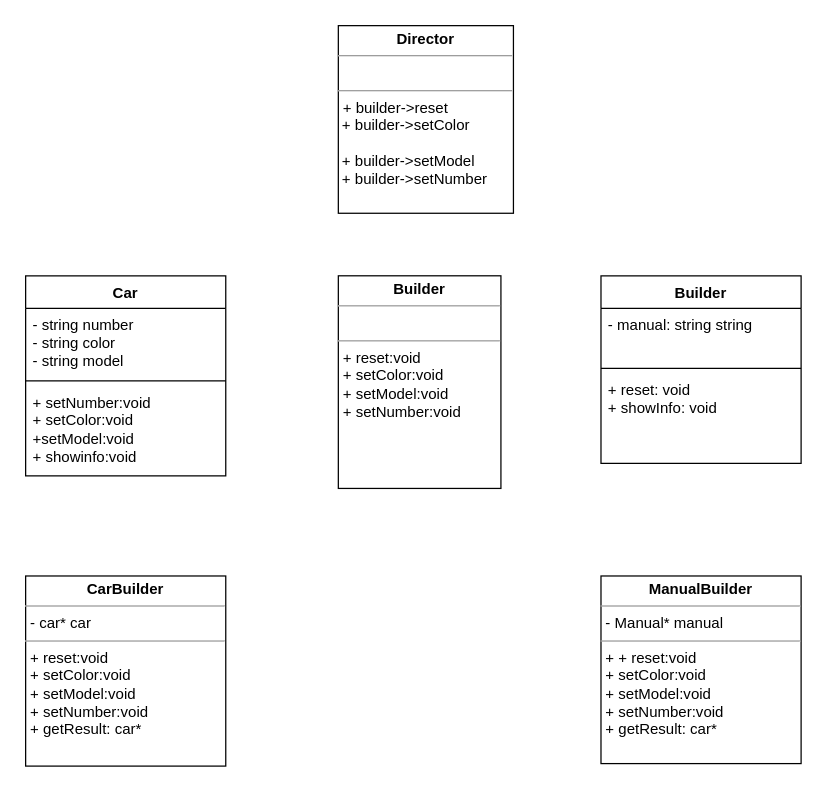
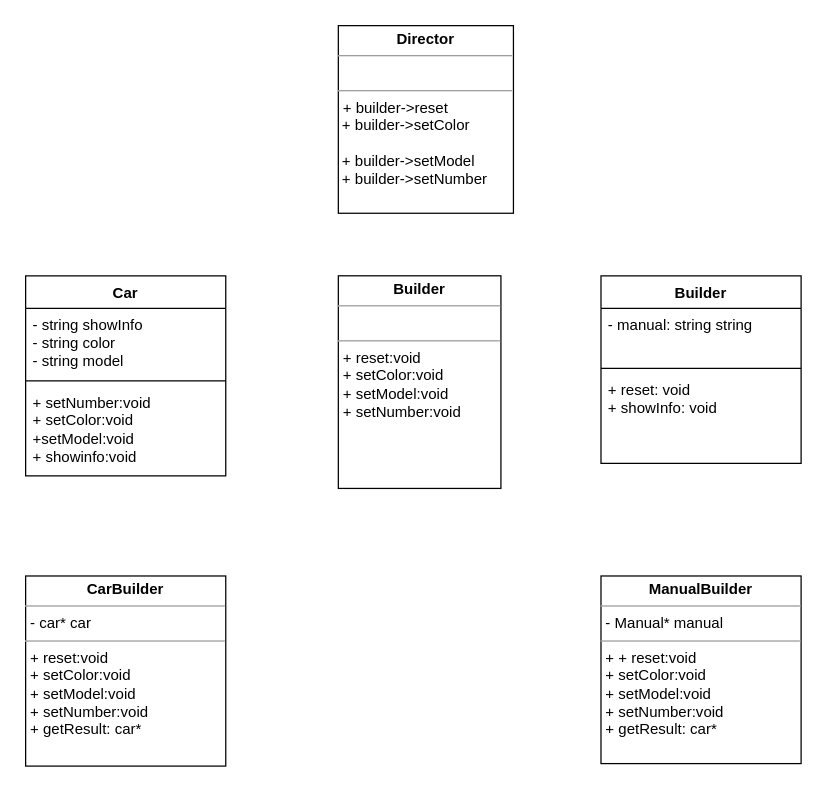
- <mxCell id="3" value="- string number&lt;br&gt;- string color&lt;br&gt;- string model" style="text;strokeColor=none;fillColor=none;align=left;verticalAlign=top;spacingLeft=4;spacingRight=4;overflow=hidden;rotatable=0;points=[[0,0.5],[1,0.5]];portConstraint=eastwest;whiteSpace=wrap;html=1;" vertex="1" parent="2"><mxGeometry y="26" width="160" height="54" as="geometry" /></mxCell>
+ <mxCell id="3" value="- string showInfo&lt;br&gt;- string color&lt;br&gt;- string model" style="text;strokeColor=none;fillColor=none;align=left;verticalAlign=top;spacingLeft=4;spacingRight=4;overflow=hidden;rotatable=0;points=[[0,0.5],[1,0.5]];portConstraint=eastwest;whiteSpace=wrap;html=1;" vertex="1" parent="2"><mxGeometry y="26" width="160" height="54" as="geometry" /></mxCell>
